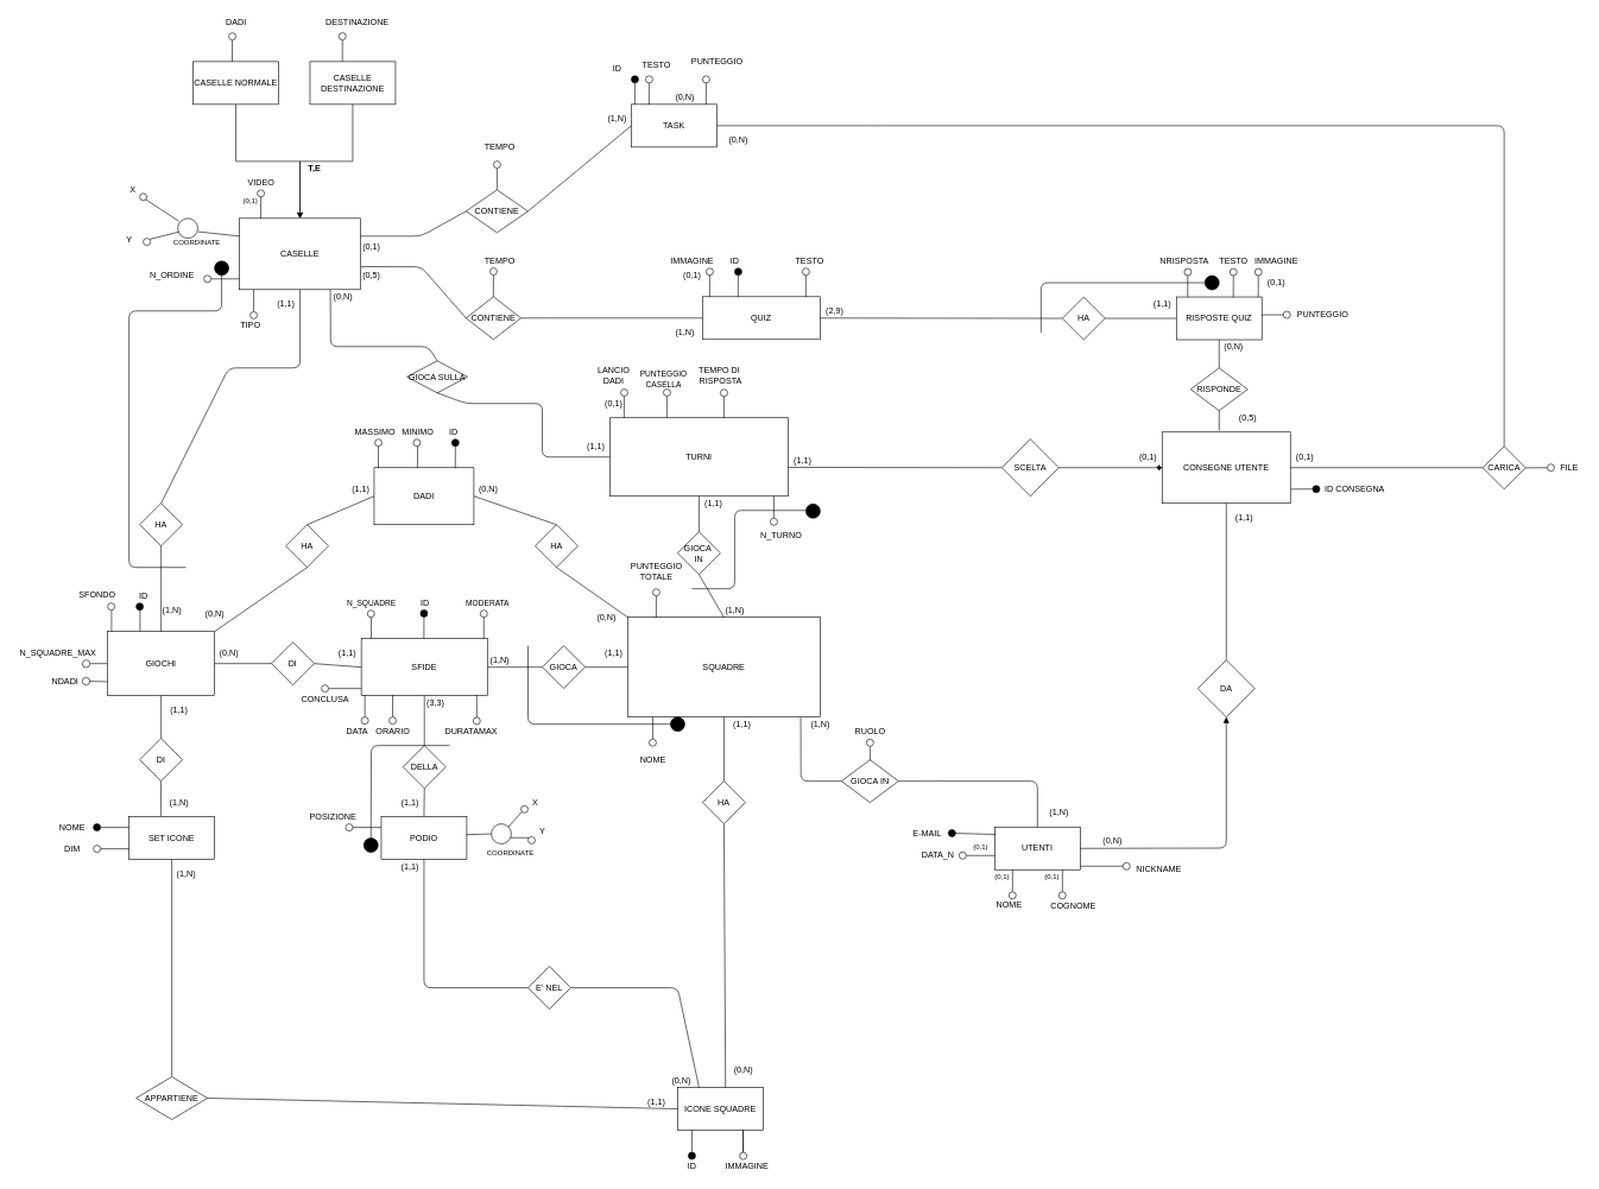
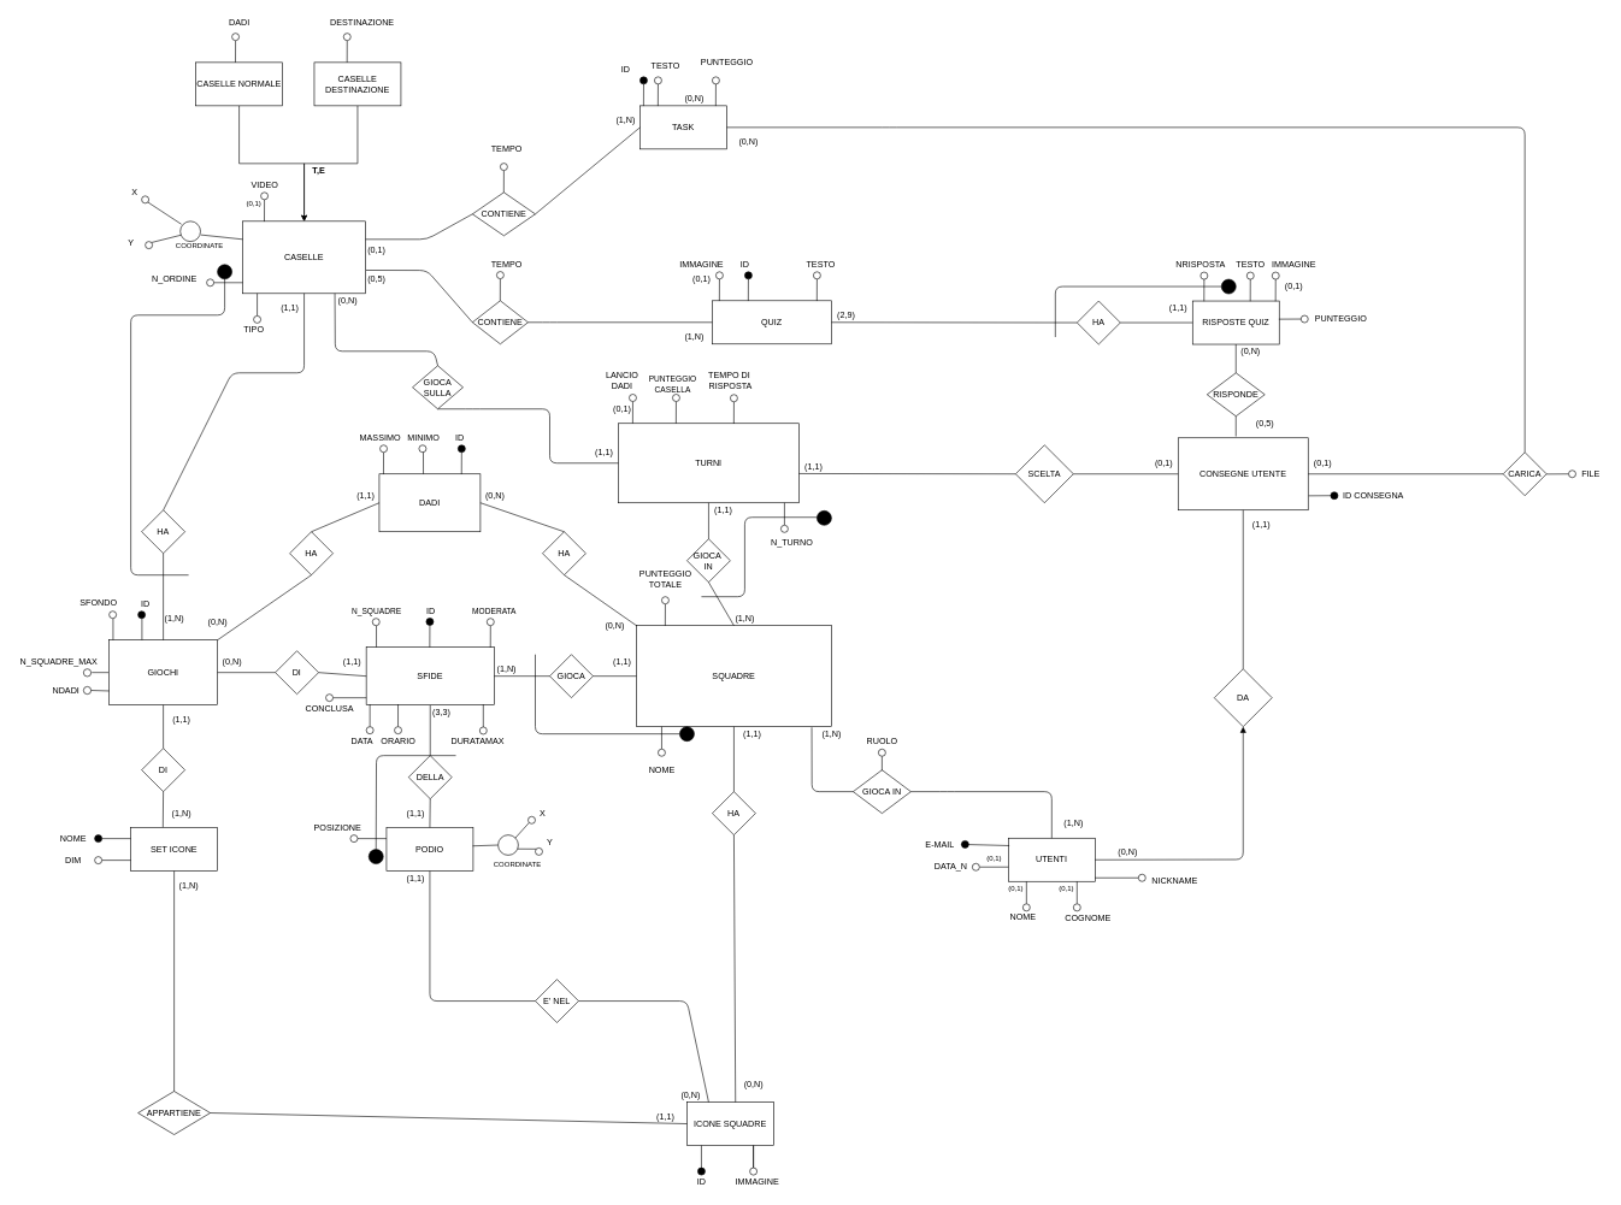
- <mxCell id="50" value="GIOCA SULLA" style="rhombus;whiteSpace=wrap;html=1;" parent="1" vertex="1"><mxGeometry x="570" y="506" width="85" height="45" as="geometry" /></mxCell>
+ <mxCell id="50" value="GIOCA SULLA" style="rhombus;whiteSpace=wrap;html=1;" parent="1" vertex="1"><mxGeometry x="570" y="506" width="70" height="60" as="geometry" /></mxCell>
- <mxCell id="276" value="" style="endArrow=diamond;html=1;exitX=1;exitY=0.5;exitDx=0;exitDy=0;entryX=0;entryY=0.5;entryDx=0;entryDy=0;" parent="1" source="275" target="269" edge="1"><mxGeometry width="50" height="50" relative="1" as="geometry"><mxPoint x="1630" y="726" as="sourcePoint" /><mxPoint x="1680" y="676" as="targetPoint" /></mxGeometry></mxCell>
+ <mxCell id="276" value="" style="endArrow=none;html=1;exitX=1;exitY=0.5;exitDx=0;exitDy=0;entryX=0;entryY=0.5;entryDx=0;entryDy=0;" parent="1" source="275" target="269" edge="1"><mxGeometry width="50" height="50" relative="1" as="geometry"><mxPoint x="1630" y="726" as="sourcePoint" /><mxPoint x="1680" y="676" as="targetPoint" /></mxGeometry></mxCell>
